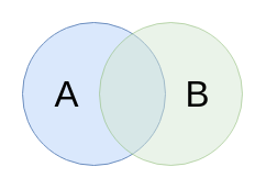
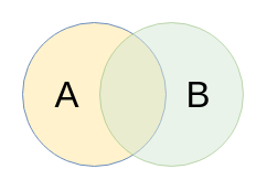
- <mxCell id="2" value="&lt;font style=&quot;font-size: 33px&quot;&gt;&amp;nbsp; &amp;nbsp;A&lt;/font&gt;" style="ellipse;whiteSpace=wrap;html=1;aspect=fixed;fillColor=#dae8fc;strokeColor=#6c8ebf;align=left;" vertex="1" parent="1"><mxGeometry x="20" y="20" width="130" height="130" as="geometry" /></mxCell>
+ <mxCell id="2" value="&lt;font style=&quot;font-size: 33px&quot;&gt;&amp;nbsp; &amp;nbsp;A&lt;/font&gt;" style="ellipse;whiteSpace=wrap;html=1;aspect=fixed;fillColor=#fff2cc;strokeColor=#6c8ebf;align=left;" vertex="1" parent="1"><mxGeometry x="20" y="20" width="130" height="130" as="geometry" /></mxCell>
